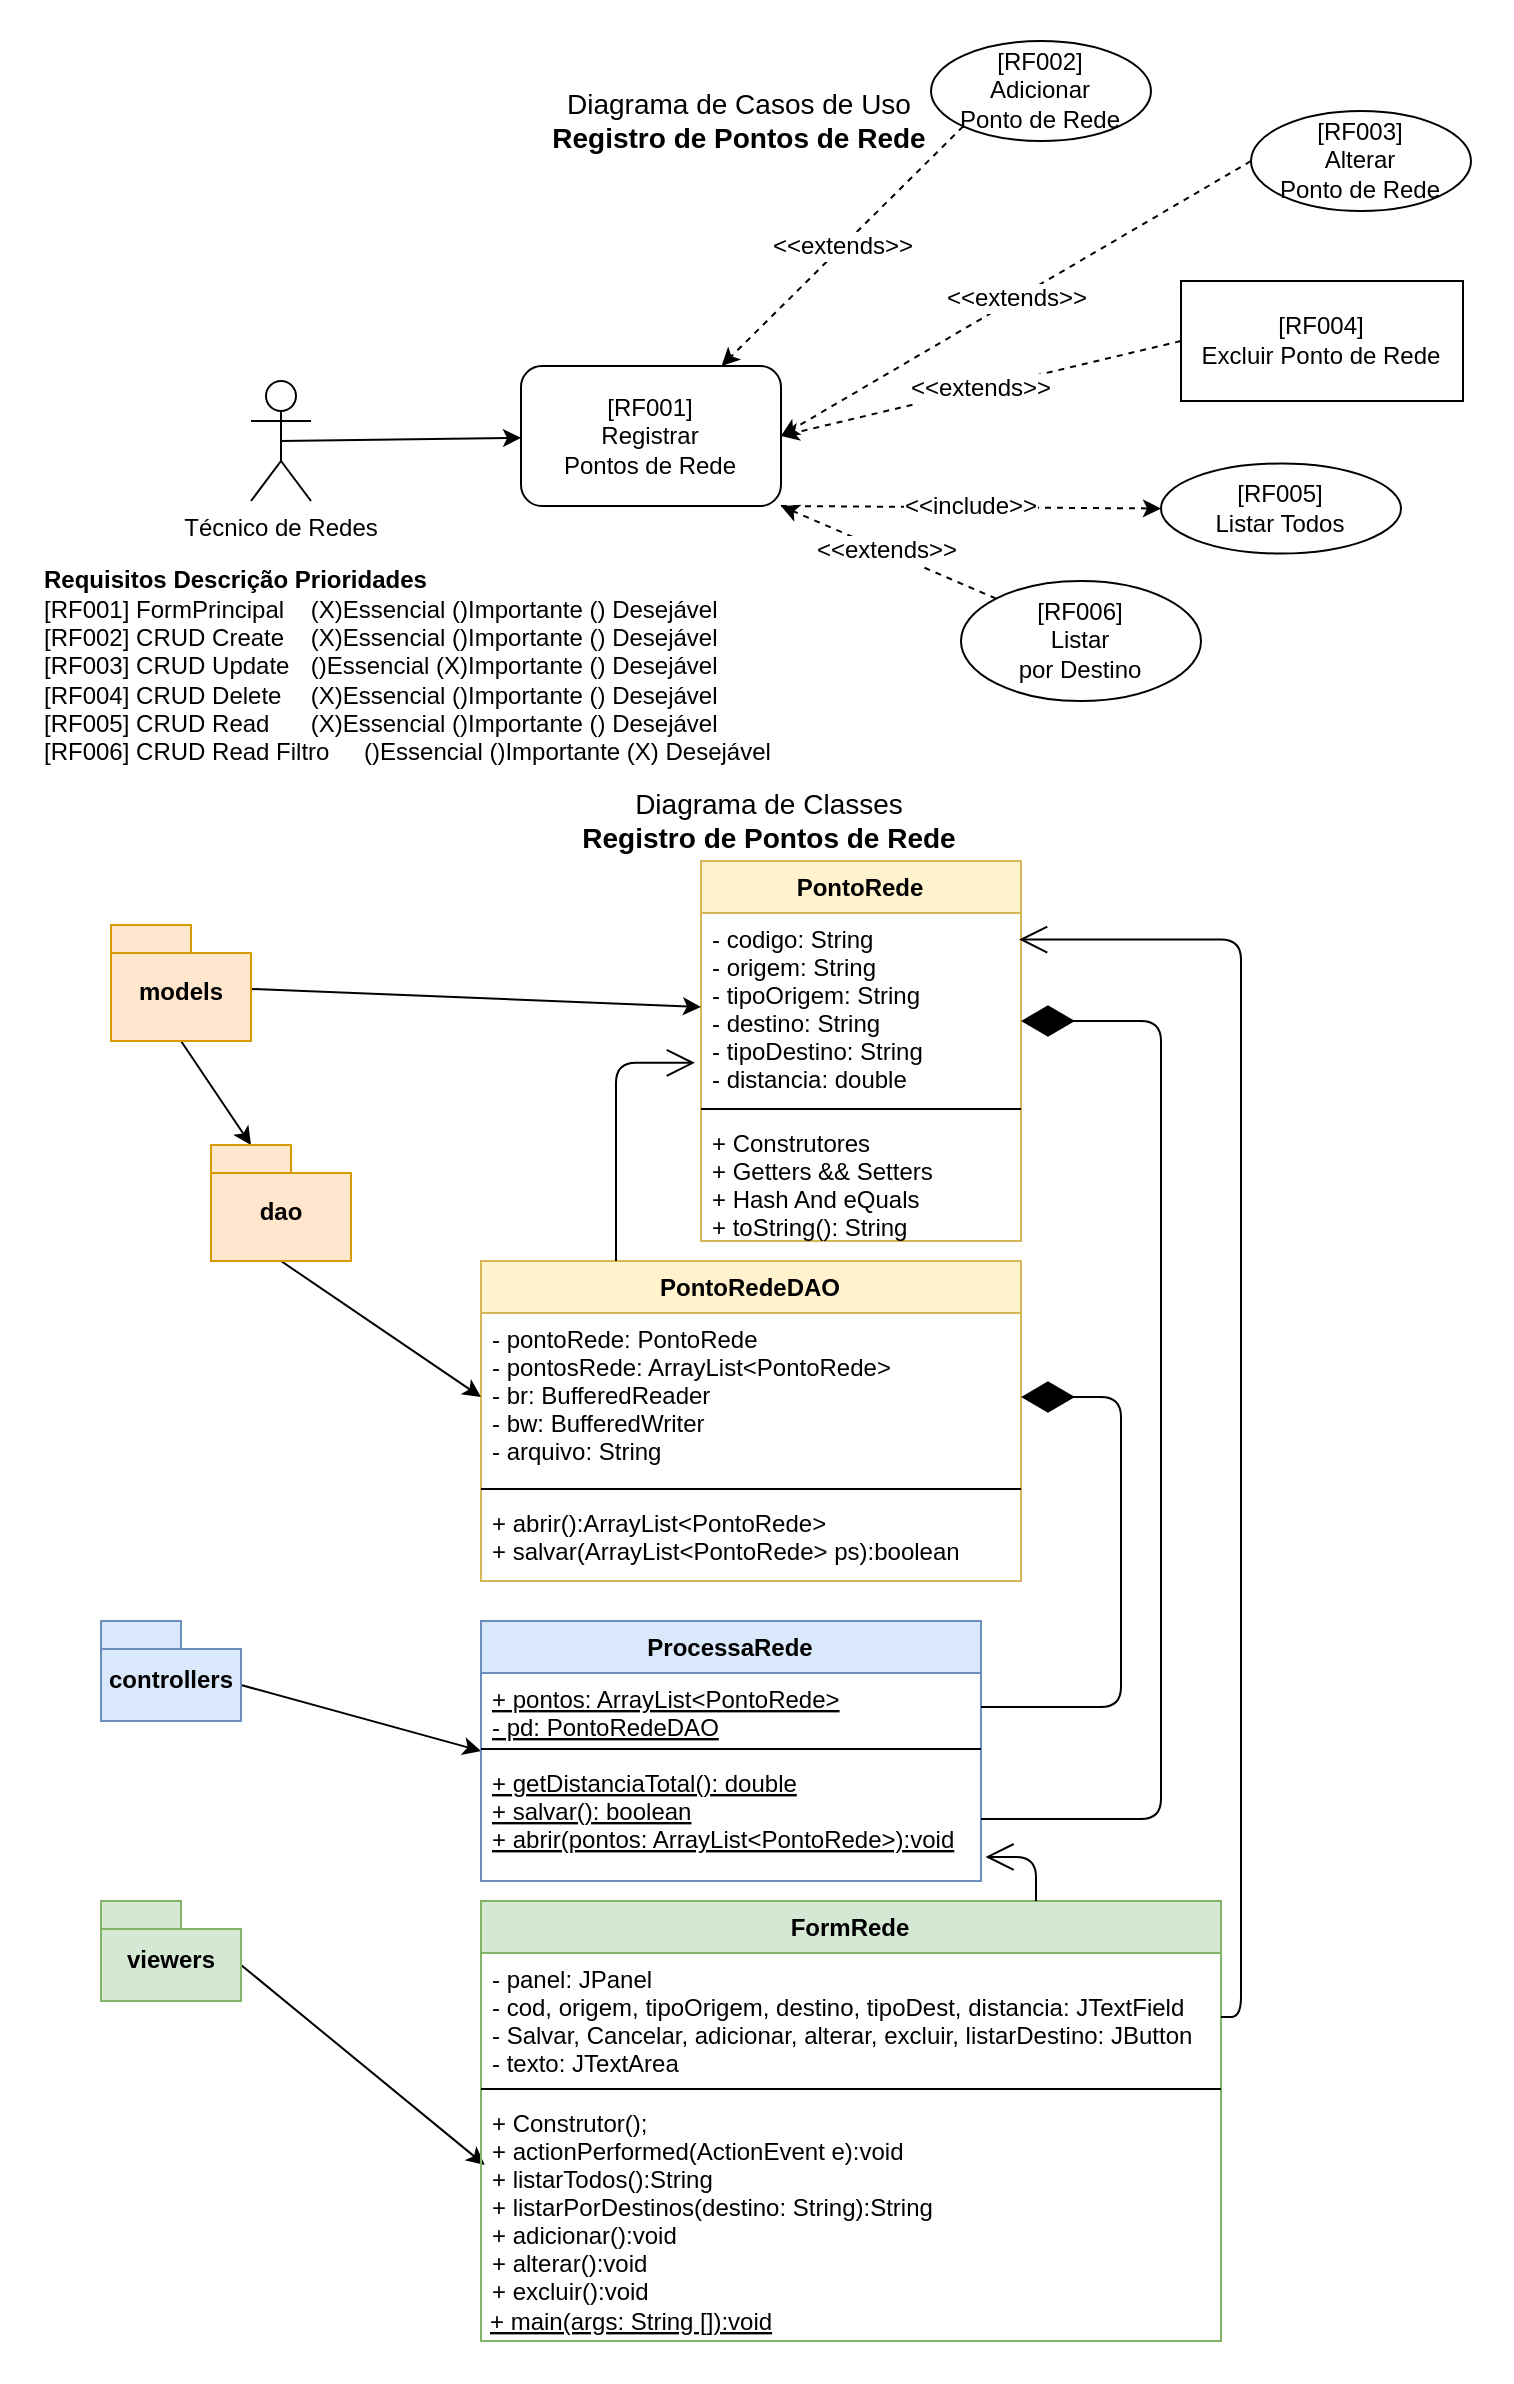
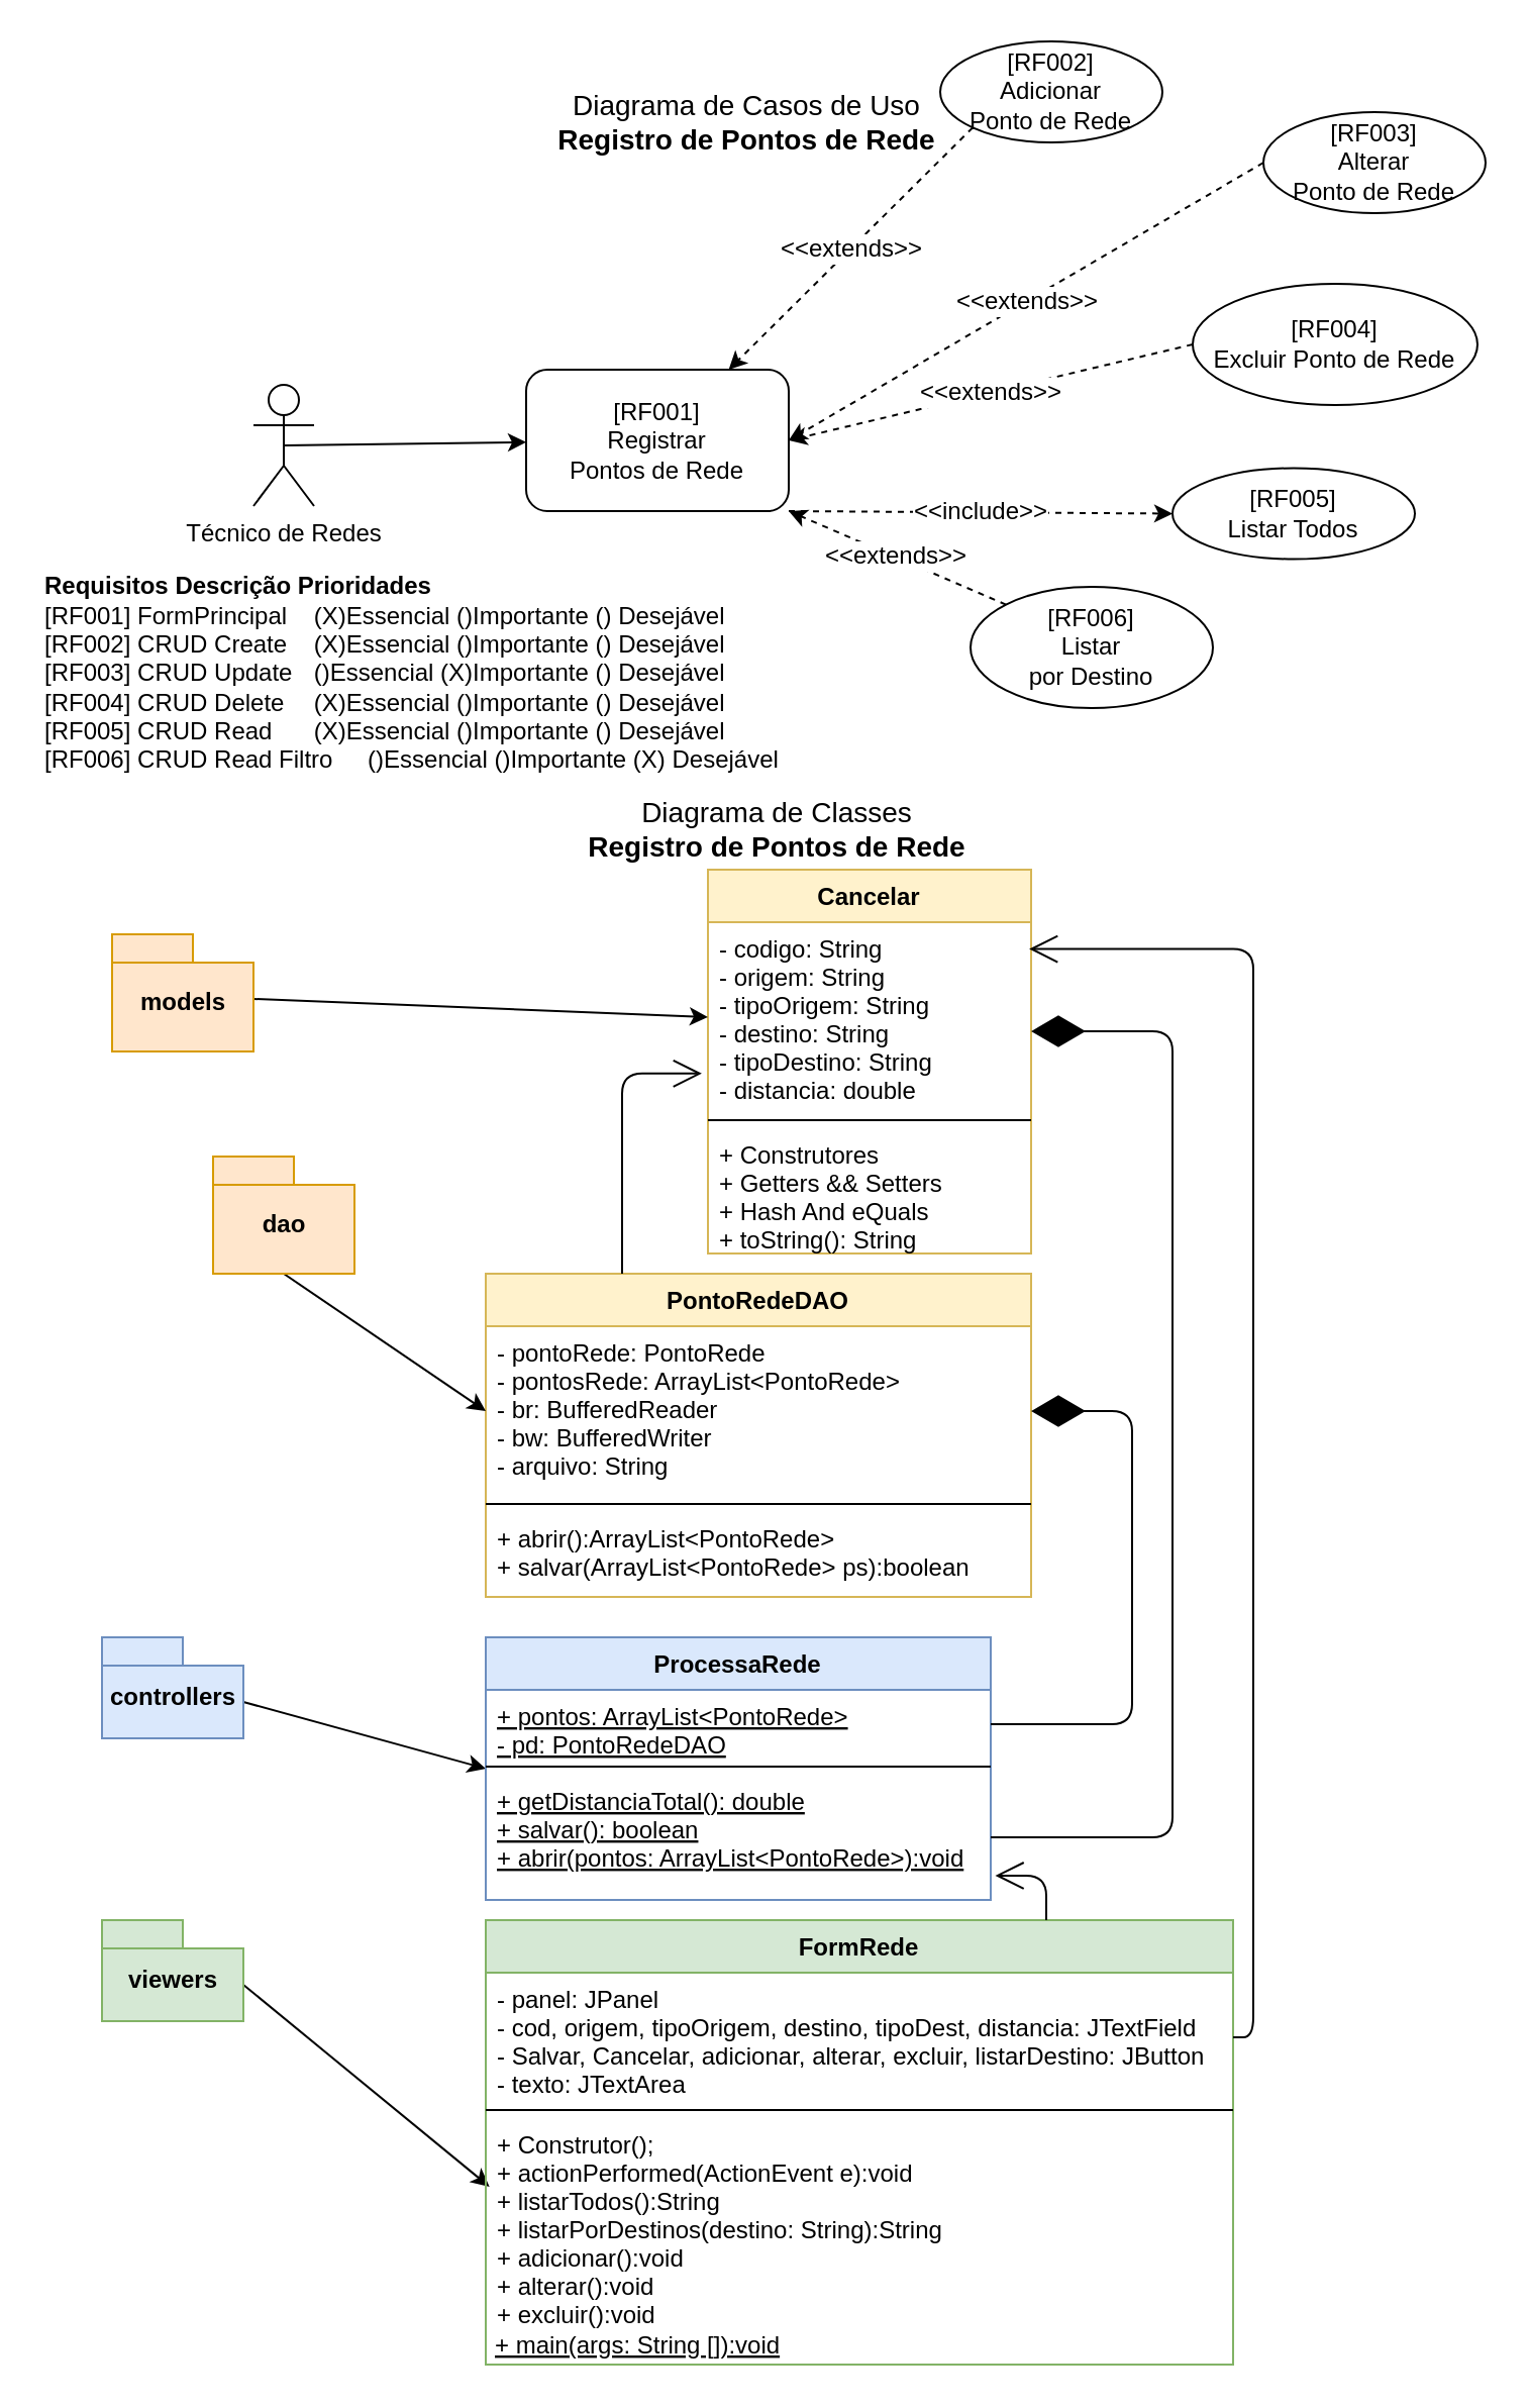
- <mxCell id="19" value="[RF004]&lt;br&gt;Excluir Ponto de Rede" style="whiteSpace=wrap;html=1;fontSize=12;align=center;rounded=0;" parent="1" vertex="1"><mxGeometry x="590" y="140" width="141" height="60" as="geometry" /></mxCell>
+ <mxCell id="19" value="[RF004]&lt;br&gt;Excluir Ponto de Rede" style="ellipse;whiteSpace=wrap;html=1;fontSize=12;align=center;" parent="1" vertex="1"><mxGeometry x="590" y="140" width="141" height="60" as="geometry" /></mxCell>
- <mxCell id="3" value="PontoRede" style="swimlane;fontStyle=1;align=center;verticalAlign=top;childLayout=stackLayout;horizontal=1;startSize=26;horizontalStack=0;resizeParent=1;resizeParentMax=0;resizeLast=0;collapsible=1;marginBottom=0;fillColor=#fff2cc;strokeColor=#d6b656;" parent="1" vertex="1"><mxGeometry x="350" y="430" width="160" height="190" as="geometry" /></mxCell>
+ <mxCell id="3" value="Cancelar" style="swimlane;fontStyle=1;align=center;verticalAlign=top;childLayout=stackLayout;horizontal=1;startSize=26;horizontalStack=0;resizeParent=1;resizeParentMax=0;resizeLast=0;collapsible=1;marginBottom=0;fillColor=#fff2cc;strokeColor=#d6b656;" parent="1" vertex="1"><mxGeometry x="350" y="430" width="160" height="190" as="geometry" /></mxCell>
- <mxCell id="8" style="rounded=0;orthogonalLoop=1;jettySize=auto;html=1;exitX=0.5;exitY=1;exitDx=0;exitDy=0;exitPerimeter=0;entryX=0;entryY=0;entryDx=20;entryDy=0;entryPerimeter=0;" parent="1" source="9" target="34" edge="1"><mxGeometry relative="1" as="geometry" /></mxCell>
